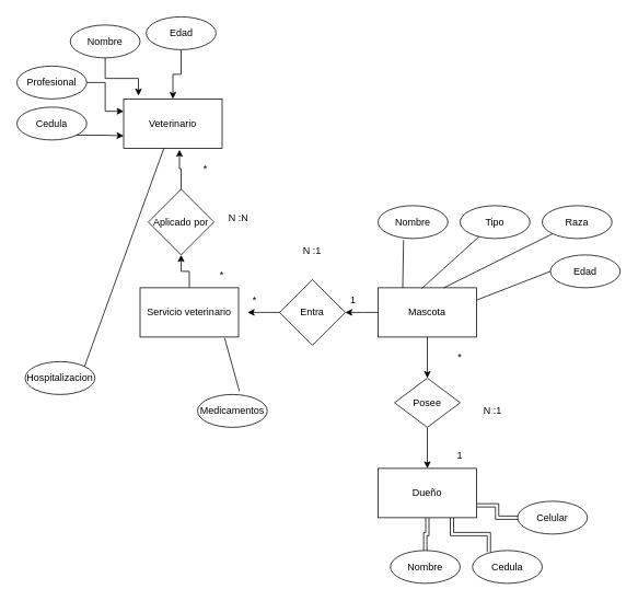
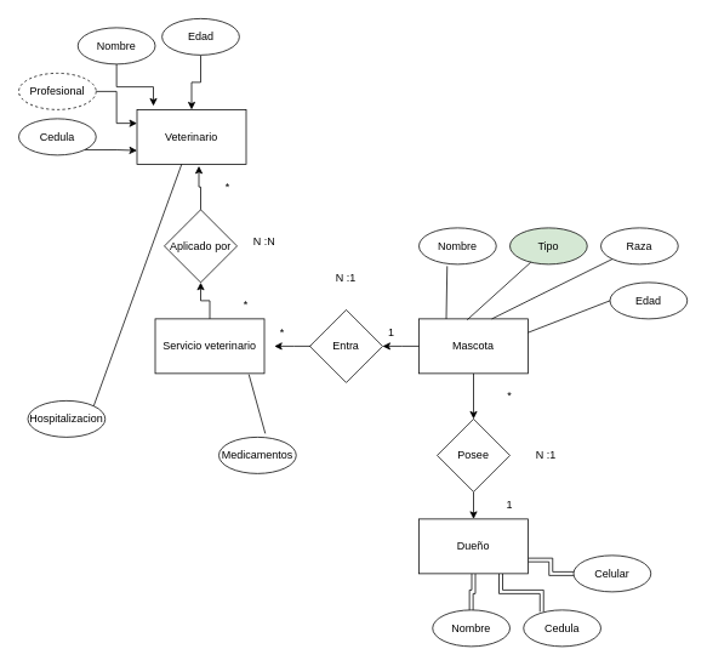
- <mxCell id="45" value="Profesional" style="ellipse;whiteSpace=wrap;html=1;" vertex="1" parent="1"><mxGeometry x="20" y="80" width="85" height="40" as="geometry" /></mxCell>
+ <mxCell id="45" value="Profesional" style="ellipse;whiteSpace=wrap;html=1;dashed=1;" vertex="1" parent="1"><mxGeometry x="20" y="80" width="85" height="40" as="geometry" /></mxCell>
- <mxCell id="13" value="Tipo" style="ellipse;whiteSpace=wrap;html=1;" vertex="1" parent="1"><mxGeometry x="560" y="250" width="85" height="40" as="geometry" /></mxCell>
+ <mxCell id="13" value="Tipo" style="ellipse;whiteSpace=wrap;html=1;fillColor=#d5e8d4;" vertex="1" parent="1"><mxGeometry x="560" y="250" width="85" height="40" as="geometry" /></mxCell>
- <mxCell id="21" value="Posee" style="rhombus;whiteSpace=wrap;html=1;" vertex="1" parent="1"><mxGeometry x="480" y="460" width="80" height="60" as="geometry" /></mxCell>
+ <mxCell id="21" value="Posee" style="rhombus;whiteSpace=wrap;html=1;" vertex="1" parent="1"><mxGeometry x="480" y="460" width="80" height="80" as="geometry" /></mxCell>
